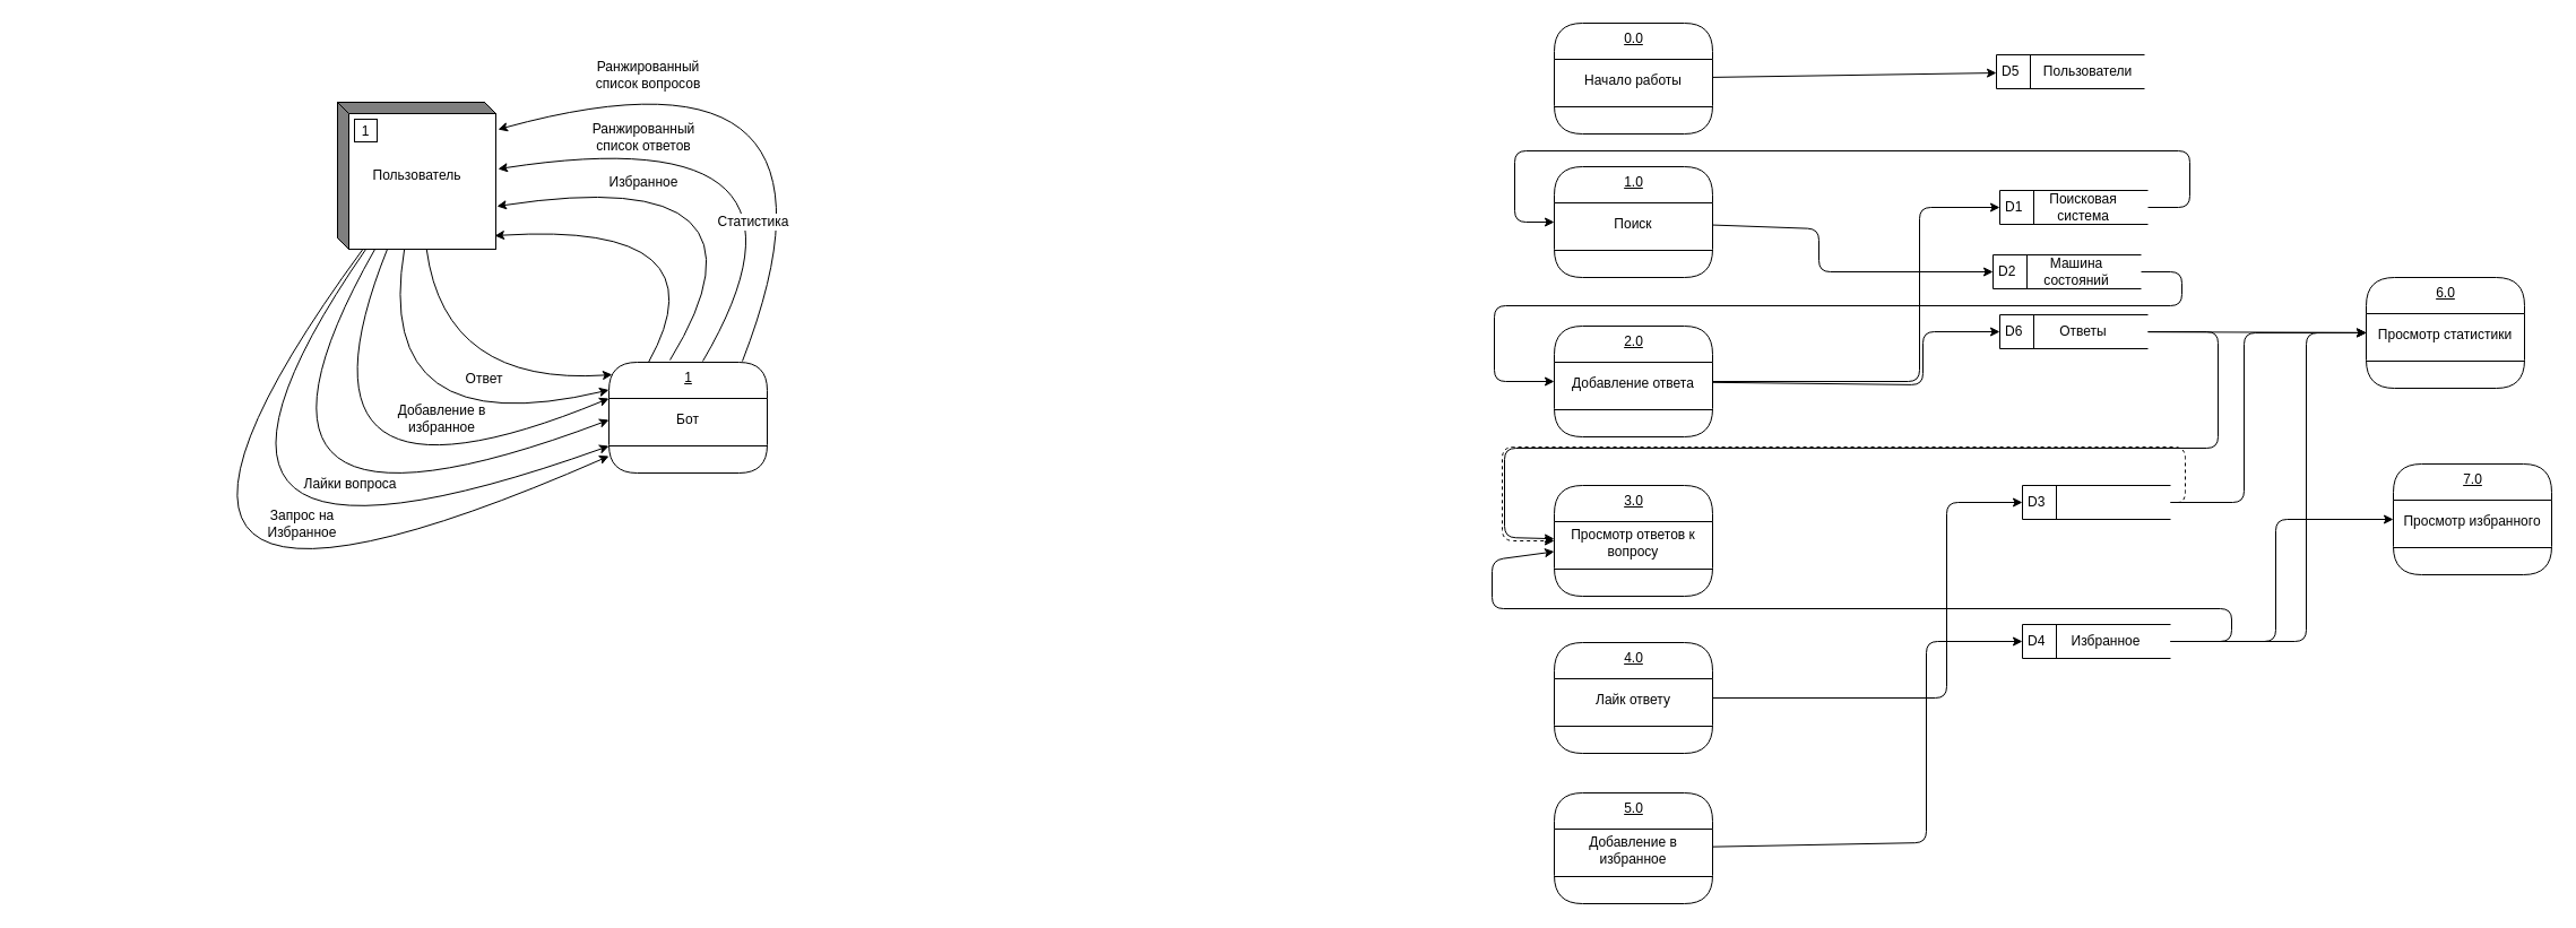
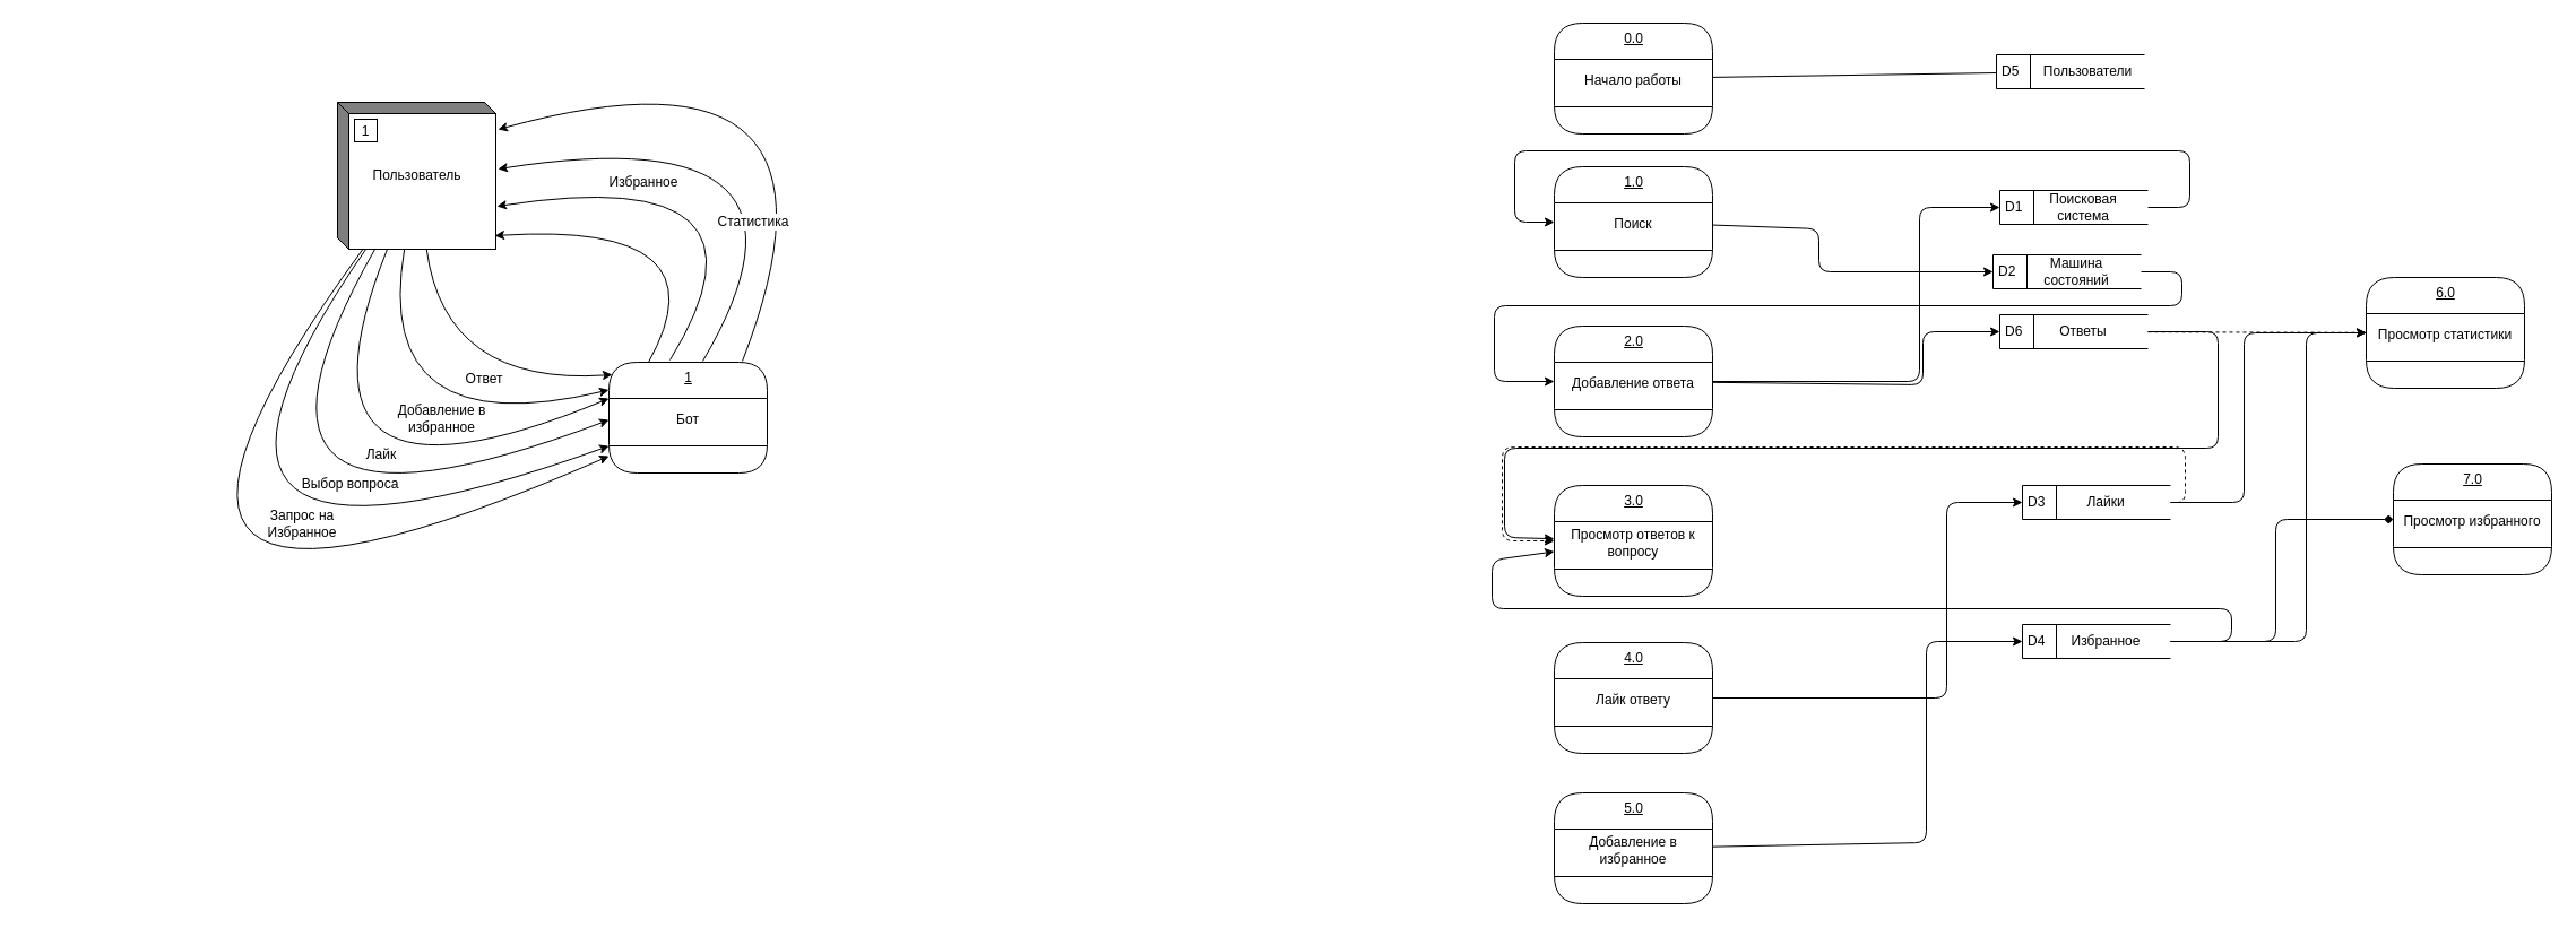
- <mxCell id="78" value="" style="endArrow=classic;html=1;" edge="1" parent="1" source="74" target="41"><mxGeometry width="50" height="50" relative="1" as="geometry"><mxPoint x="1685" y="393" as="sourcePoint" /><mxPoint x="1916" y="95" as="targetPoint" /></mxGeometry></mxCell>
+ <mxCell id="78" value="" style="endArrow=none;html=1;" edge="1" parent="1" source="74" target="41"><mxGeometry width="50" height="50" relative="1" as="geometry"><mxPoint x="1685" y="393" as="sourcePoint" /><mxPoint x="1916" y="95" as="targetPoint" /></mxGeometry></mxCell>
- <mxCell id="18" value="Ранжированный список вопросов" style="text;html=1;strokeColor=none;fillColor=none;align=center;verticalAlign=middle;whiteSpace=wrap;rounded=0;shadow=0;labelBackgroundColor=#FFFFFF;" vertex="1" parent="1"><mxGeometry x="525" y="52" width="96" height="28" as="geometry" /></mxCell>
- <mxCell id="19" value="Ранжированный список ответов" style="text;html=1;strokeColor=none;fillColor=none;align=center;verticalAlign=middle;whiteSpace=wrap;rounded=0;shadow=0;labelBackgroundColor=#FFFFFF;" vertex="1" parent="1"><mxGeometry x="521" y="107" width="96" height="28" as="geometry" /></mxCell>
- <mxCell id="82" value="" style="endArrow=classic;html=1;" edge="1" parent="1" source="39" target="59"><mxGeometry width="50" height="50" relative="1" as="geometry"><mxPoint x="1656" y="592" as="sourcePoint" /><mxPoint x="1706" y="542" as="targetPoint" /></mxGeometry></mxCell>
+ <mxCell id="82" value="" style="endArrow=classic;html=1;dashed=1;" edge="1" parent="1" source="39" target="59"><mxGeometry width="50" height="50" relative="1" as="geometry"><mxPoint x="1656" y="592" as="sourcePoint" /><mxPoint x="1706" y="542" as="targetPoint" /></mxGeometry></mxCell>
+ <mxCell id="24" value="Лайк" style="text;html=1;strokeColor=none;fillColor=none;align=center;verticalAlign=middle;whiteSpace=wrap;rounded=0;shadow=0;labelBackgroundColor=#FFFFFF;" vertex="1" parent="1"><mxGeometry x="317" y="392" width="40" height="20" as="geometry" /></mxCell>
- <mxCell id="13" value="Лайки вопроса" style="text;html=1;strokeColor=none;fillColor=none;align=center;verticalAlign=middle;whiteSpace=wrap;rounded=0;shadow=0;labelBackgroundColor=#FFFFFF;" vertex="1" parent="1"><mxGeometry x="265" y="418" width="89" height="20" as="geometry" /></mxCell>
+ <mxCell id="13" value="Выбор вопроса" style="text;html=1;strokeColor=none;fillColor=none;align=center;verticalAlign=middle;whiteSpace=wrap;rounded=0;shadow=0;labelBackgroundColor=#FFFFFF;" vertex="1" parent="1"><mxGeometry x="265" y="418" width="89" height="20" as="geometry" /></mxCell>
+ <mxCell id="36" value="Лайки" style="text;html=1;strokeColor=none;fillColor=none;align=center;verticalAlign=middle;whiteSpace=wrap;rounded=0;shadow=0;labelBackgroundColor=#FFFFFF;" vertex="1" parent="1"><mxGeometry x="1842" y="434" width="40" height="20" as="geometry" /></mxCell>
- <mxCell id="84" value="" style="endArrow=classic;html=1;" edge="1" parent="1" source="37" target="63"><mxGeometry width="50" height="50" relative="1" as="geometry"><mxPoint x="1695" y="592" as="sourcePoint" /><mxPoint x="1745" y="542" as="targetPoint" /><Array as="points"><mxPoint x="2012" y="567" /><mxPoint x="2012" y="459" /></Array></mxGeometry></mxCell>
+ <mxCell id="84" value="" style="endArrow=diamond;html=1;" edge="1" parent="1" source="37" target="63"><mxGeometry width="50" height="50" relative="1" as="geometry"><mxPoint x="1695" y="592" as="sourcePoint" /><mxPoint x="1745" y="542" as="targetPoint" /><Array as="points"><mxPoint x="2012" y="567" /><mxPoint x="2012" y="459" /></Array></mxGeometry></mxCell>
